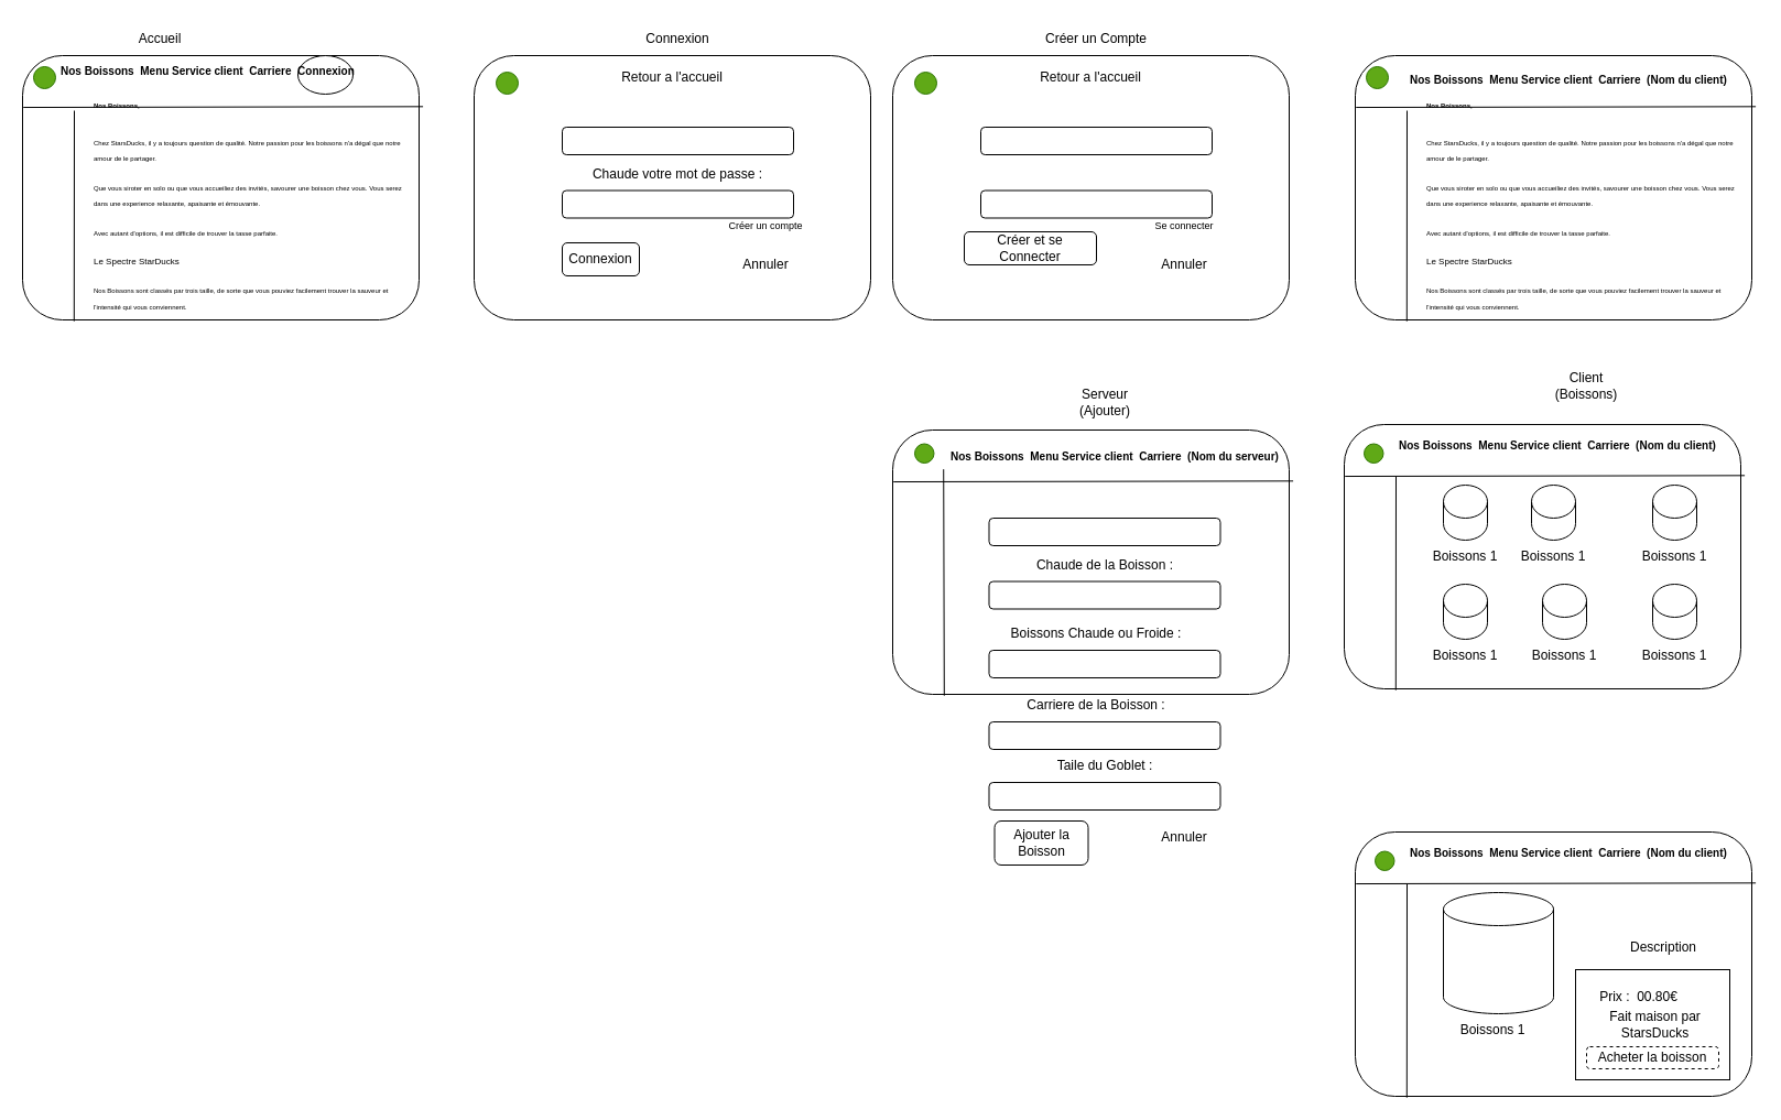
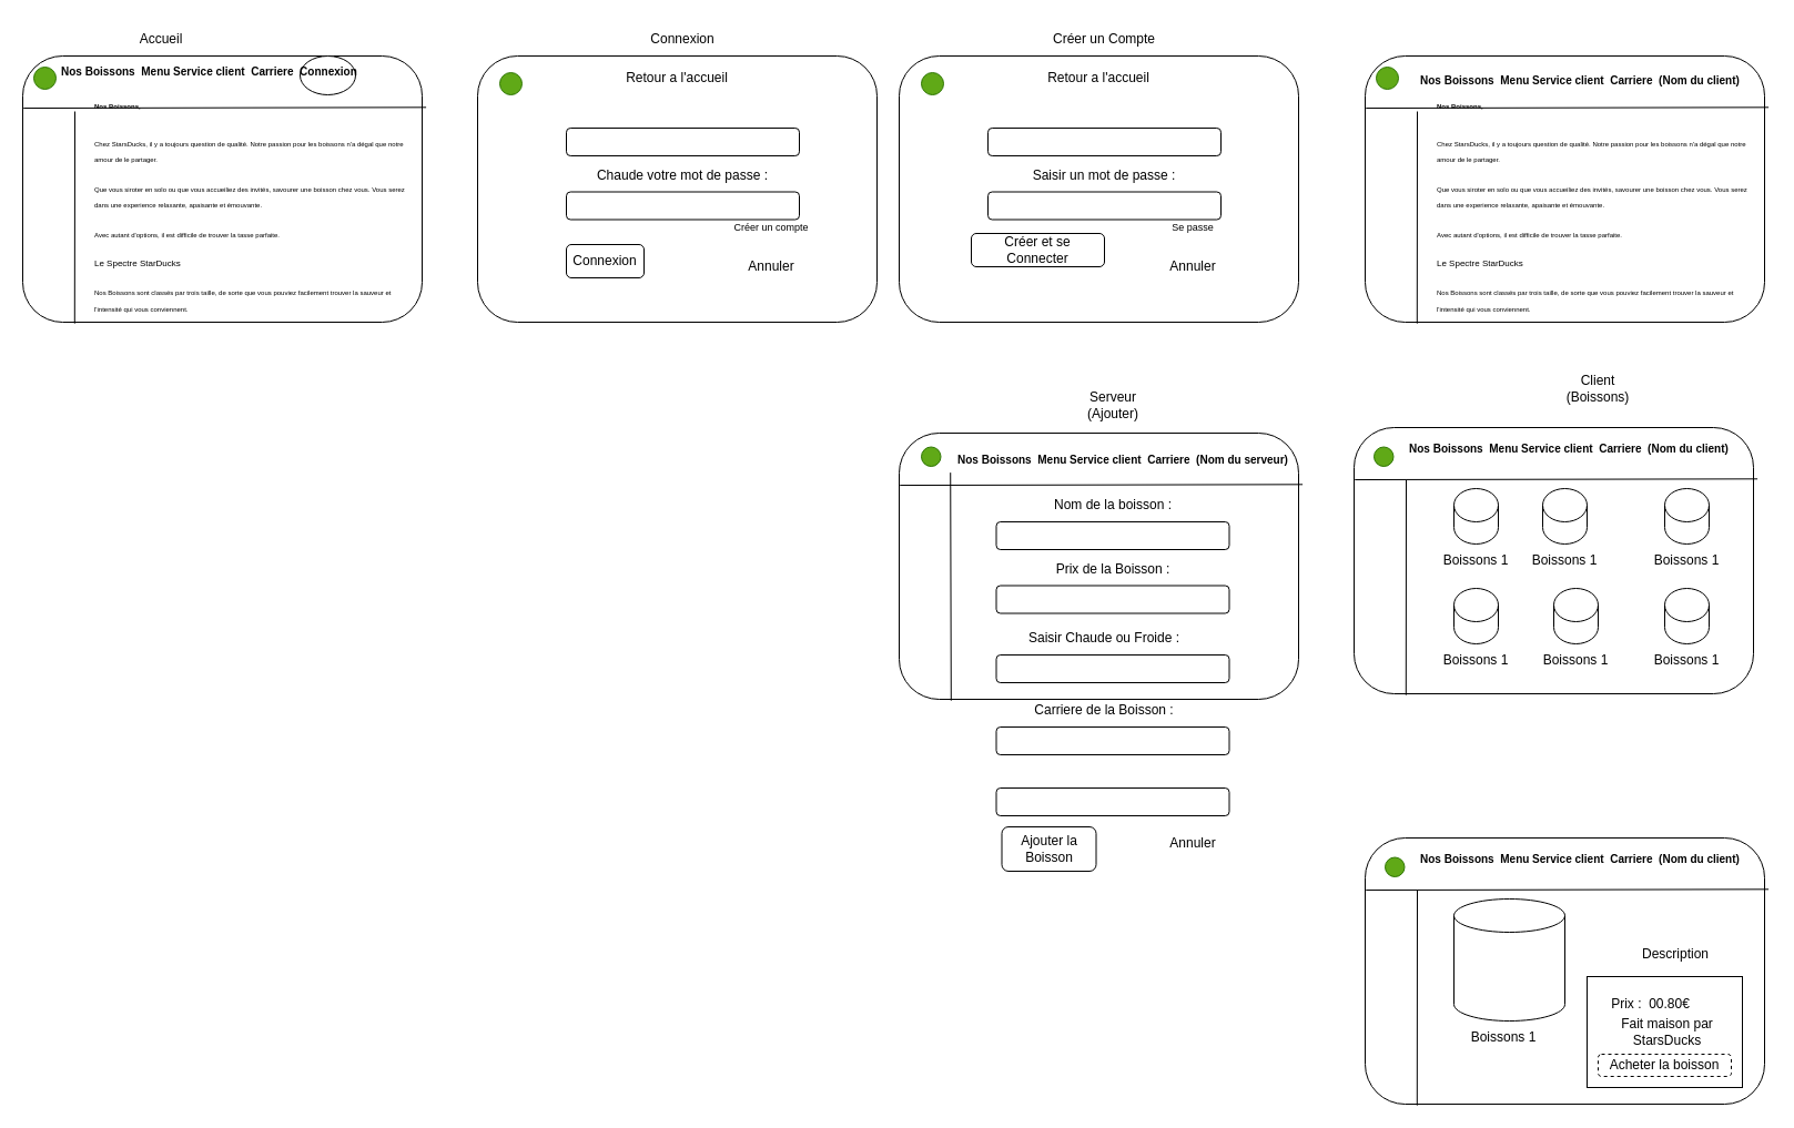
+ <mxCell id="23" value="Saisir un&amp;nbsp;mot de passe :" style="text;html=1;strokeColor=none;fillColor=none;align=center;verticalAlign=middle;whiteSpace=wrap;rounded=0;" vertex="1" parent="1"><mxGeometry x="910" y="142.5" width="170" height="30" as="geometry" /></mxCell>
- <mxCell id="27" value="&lt;font style=&quot;font-size: 9px;&quot;&gt;Se connecter&lt;/font&gt;" style="text;html=1;strokeColor=none;fillColor=none;align=center;verticalAlign=middle;whiteSpace=wrap;rounded=0;" vertex="1" parent="1"><mxGeometry x="1010" y="187.5" width="130" height="32.5" as="geometry" /></mxCell>
+ <mxCell id="27" value="&lt;font style=&quot;font-size: 9px;&quot;&gt;Se passe&lt;/font&gt;" style="text;html=1;strokeColor=none;fillColor=none;align=center;verticalAlign=middle;whiteSpace=wrap;rounded=0;" vertex="1" parent="1"><mxGeometry x="1010" y="187.5" width="130" height="32.5" as="geometry" /></mxCell>
+ <mxCell id="60" value="Nom de la boisson :" style="text;html=1;strokeColor=none;fillColor=none;align=center;verticalAlign=middle;whiteSpace=wrap;rounded=0;" vertex="1" parent="1"><mxGeometry x="917.5" y="440" width="170" height="30" as="geometry" /></mxCell>
- <mxCell id="62" value="Chaude de la Boisson :" style="text;html=1;strokeColor=none;fillColor=none;align=center;verticalAlign=middle;whiteSpace=wrap;rounded=0;" vertex="1" parent="1"><mxGeometry x="917.5" y="497.5" width="170" height="30" as="geometry" /></mxCell>
+ <mxCell id="62" value="Prix de la Boisson :" style="text;html=1;strokeColor=none;fillColor=none;align=center;verticalAlign=middle;whiteSpace=wrap;rounded=0;" vertex="1" parent="1"><mxGeometry x="917.5" y="497.5" width="170" height="30" as="geometry" /></mxCell>
- <mxCell id="64" value="Boissons Chaude ou Froide :" style="text;html=1;strokeColor=none;fillColor=none;align=center;verticalAlign=middle;whiteSpace=wrap;rounded=0;" vertex="1" parent="1"><mxGeometry x="910" y="560" width="170" height="30" as="geometry" /></mxCell>
+ <mxCell id="64" value="Saisir Chaude ou Froide :" style="text;html=1;strokeColor=none;fillColor=none;align=center;verticalAlign=middle;whiteSpace=wrap;rounded=0;" vertex="1" parent="1"><mxGeometry x="910" y="560" width="170" height="30" as="geometry" /></mxCell>
- <mxCell id="68" value="Taile du Goblet :" style="text;html=1;strokeColor=none;fillColor=none;align=center;verticalAlign=middle;whiteSpace=wrap;rounded=0;" vertex="1" parent="1"><mxGeometry x="917.5" y="680" width="170" height="30" as="geometry" /></mxCell>
